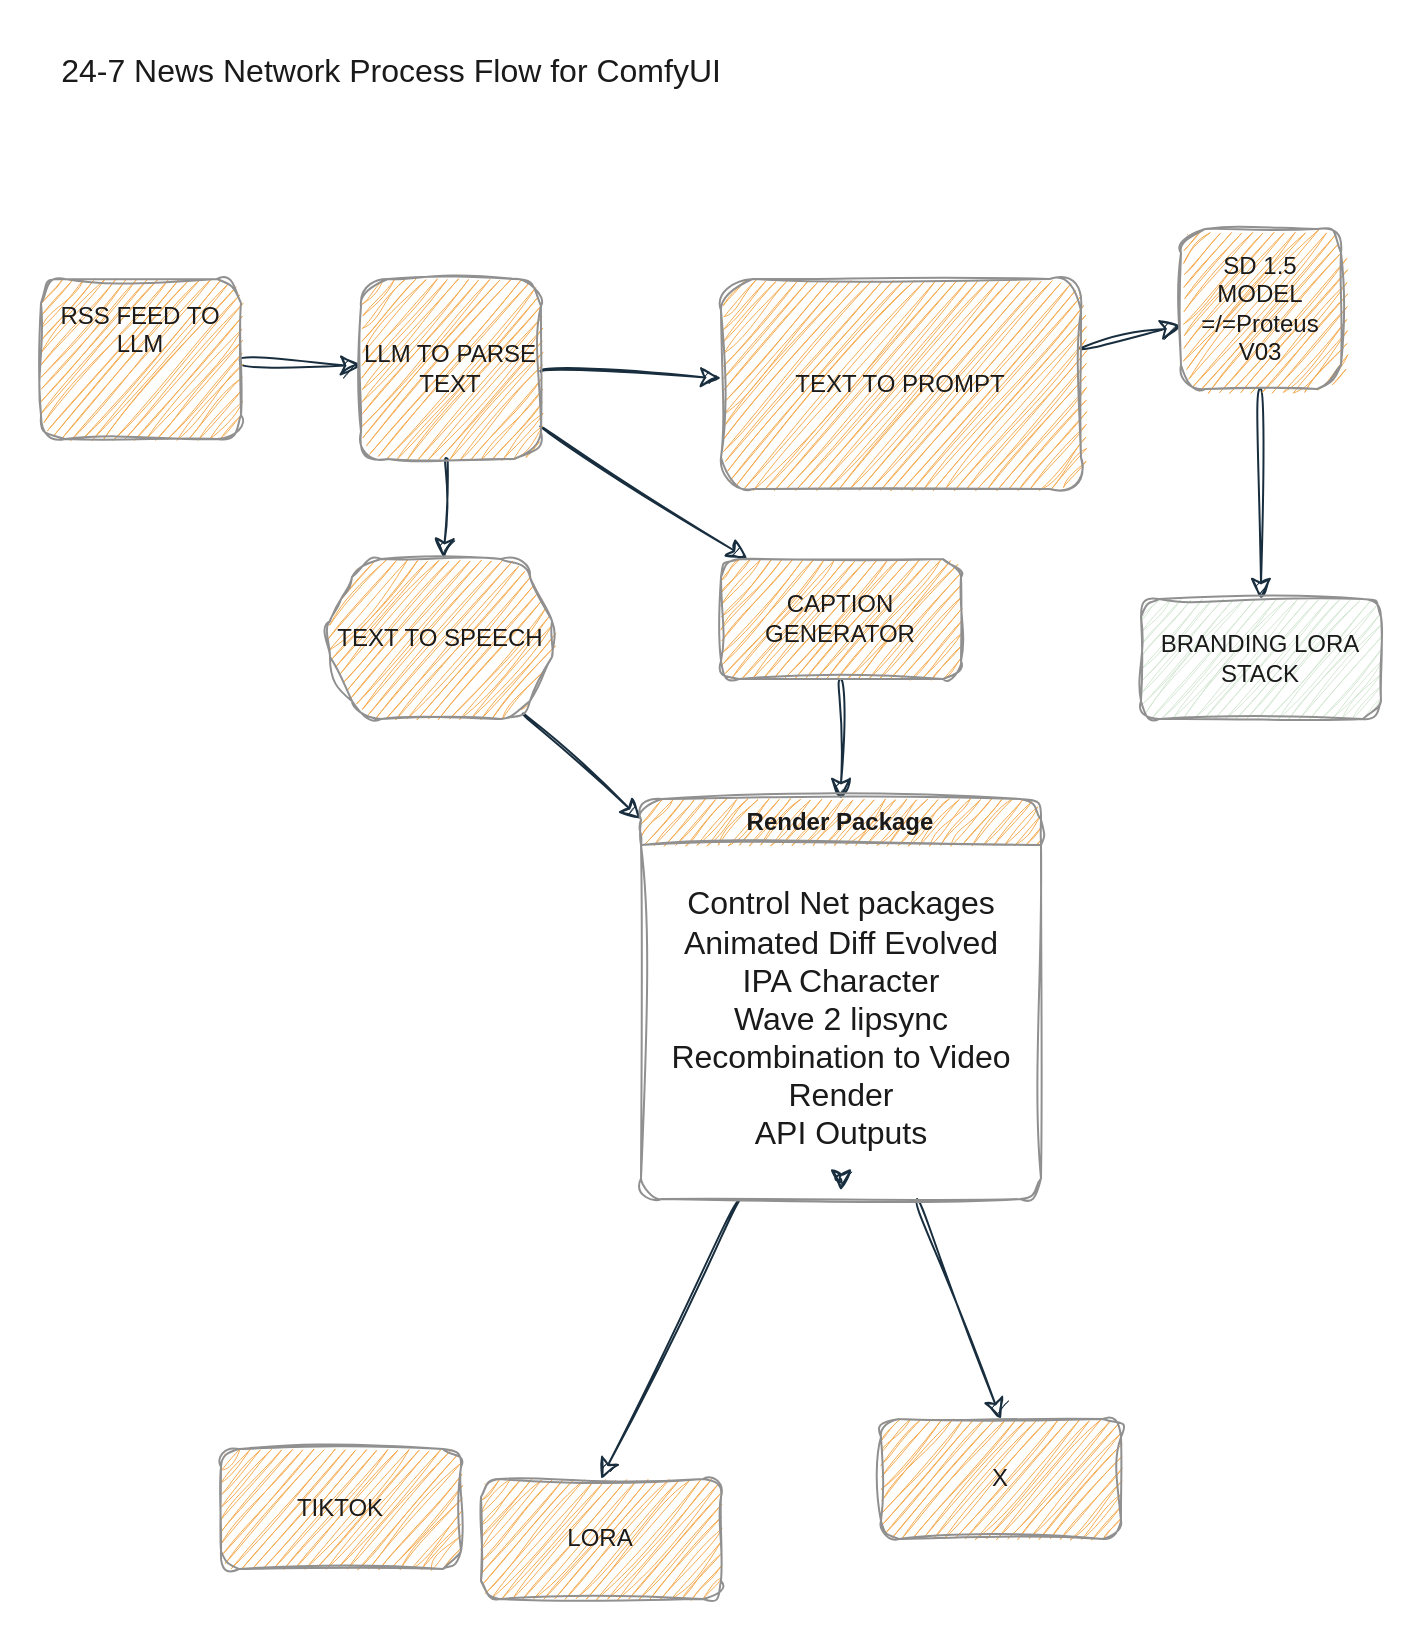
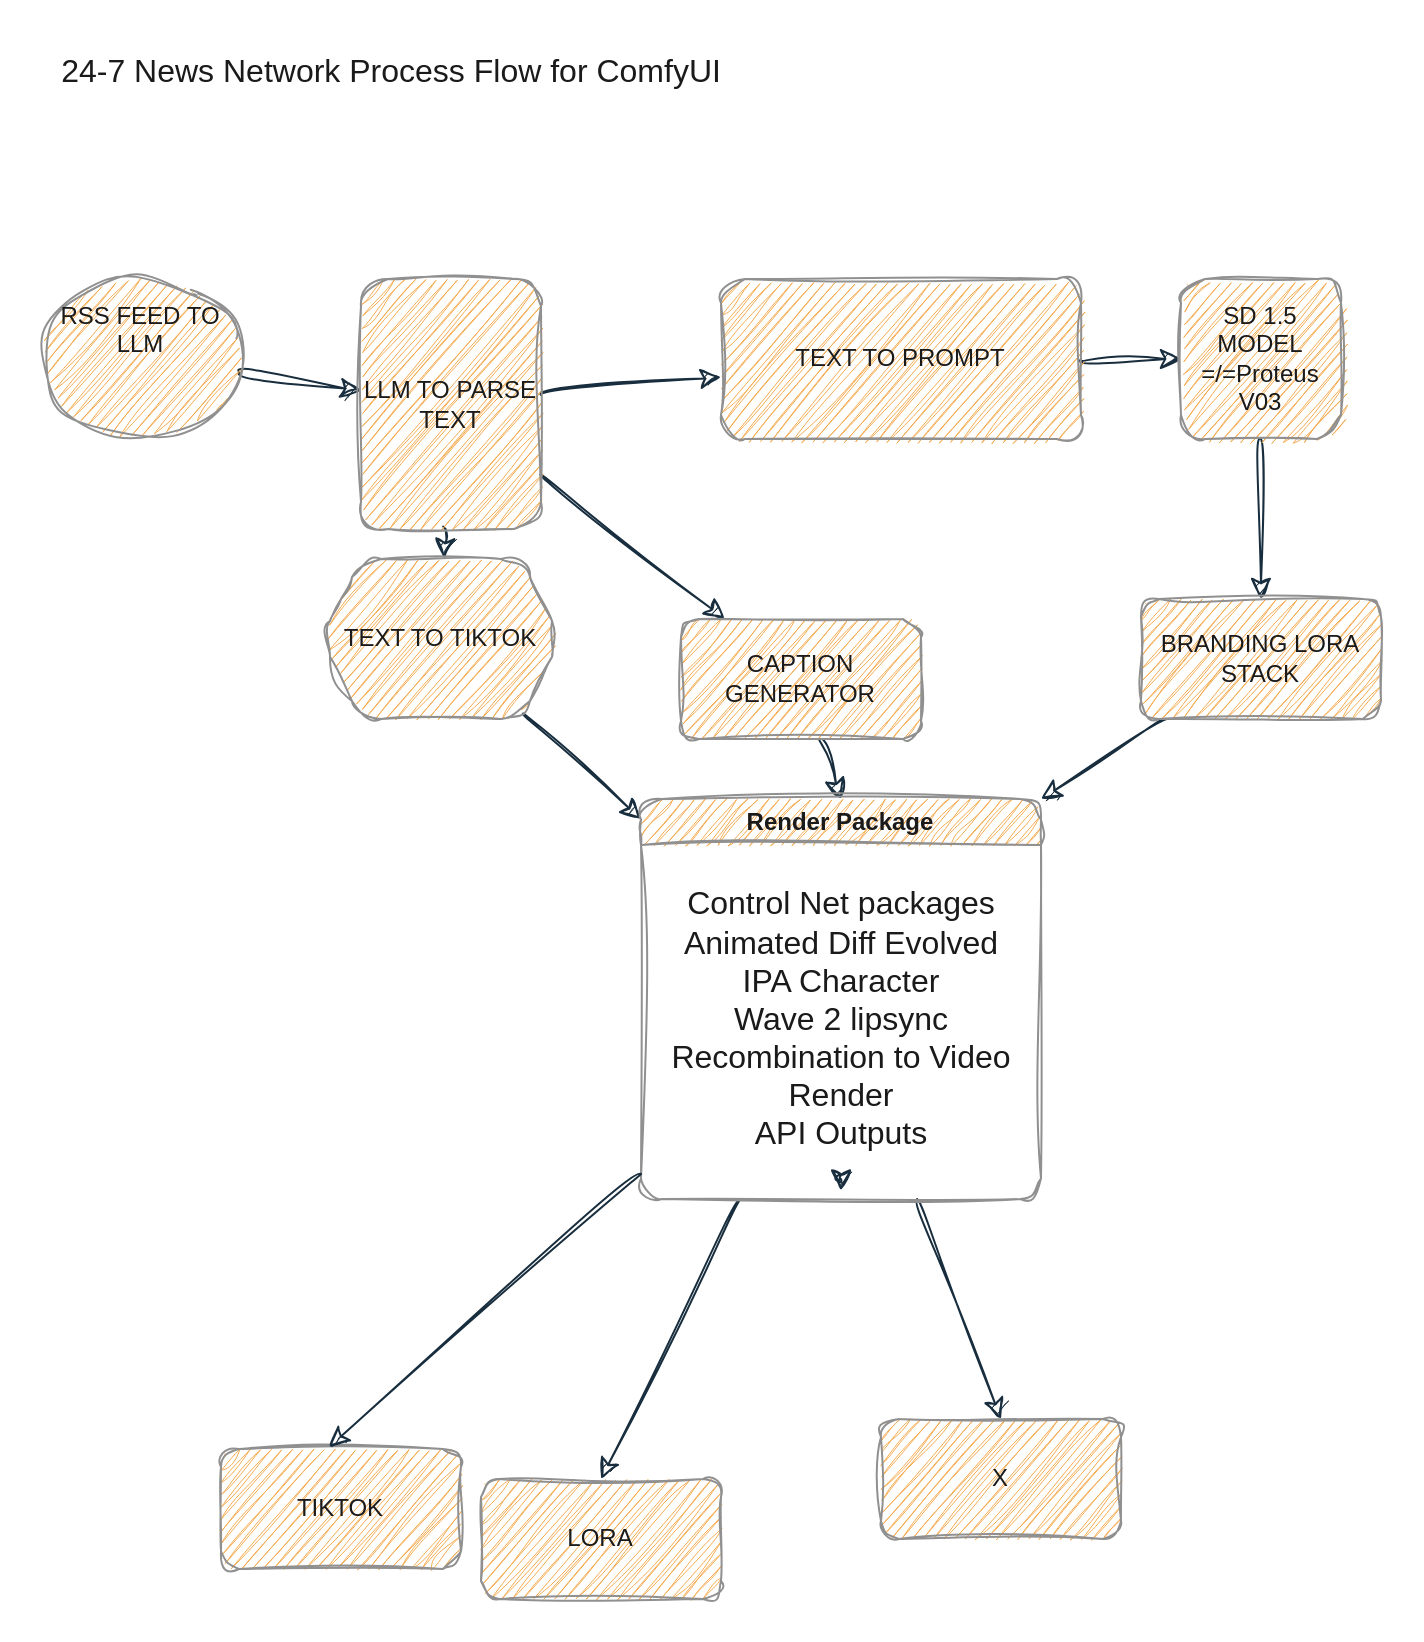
- <mxCell id="13" value="SD 1.5 MODEL&lt;div&gt;=/=Proteus V03&lt;/div&gt;" style="whiteSpace=wrap;html=1;aspect=fixed;labelBackgroundColor=none;fillColor=#F5AB50;strokeColor=#909090;fontColor=#1A1A1A;rounded=1;sketch=1;curveFitting=1;jiggle=2;" vertex="1" parent="1"><mxGeometry x="590" y="114" width="80" height="80" as="geometry" /></mxCell>
+ <mxCell id="13" value="SD 1.5 MODEL&lt;div&gt;=/=Proteus V03&lt;/div&gt;" style="whiteSpace=wrap;html=1;aspect=fixed;labelBackgroundColor=none;fillColor=#F5AB50;strokeColor=#909090;fontColor=#1A1A1A;rounded=1;sketch=1;curveFitting=1;jiggle=2;" vertex="1" parent="1"><mxGeometry x="590" y="139" width="80" height="80" as="geometry" /></mxCell>
- <mxCell id="3" value="RSS FEED TO LLM&lt;div&gt;&lt;br&gt;&lt;div&gt;&lt;div&gt;&lt;br&gt;&lt;/div&gt;&lt;/div&gt;&lt;/div&gt;" style="rounded=1;whiteSpace=wrap;html=1;labelBackgroundColor=none;fillColor=#F5AB50;strokeColor=#909090;fontColor=#1A1A1A;sketch=1;curveFitting=1;jiggle=2;" vertex="1" parent="1"><mxGeometry x="20" y="139" width="100" height="80" as="geometry" /></mxCell>
+ <mxCell id="3" value="RSS FEED TO LLM&lt;div&gt;&lt;br&gt;&lt;div&gt;&lt;div&gt;&lt;br&gt;&lt;/div&gt;&lt;/div&gt;&lt;/div&gt;" style="ellipse;whiteSpace=wrap;html=1;labelBackgroundColor=none;fillColor=#F5AB50;strokeColor=#909090;fontColor=#1A1A1A;sketch=1;curveFitting=1;jiggle=2;" vertex="1" parent="1"><mxGeometry x="20" y="139" width="100" height="80" as="geometry" /></mxCell>
- <mxCell id="7" value="LLM TO PARSE TEXT" style="whiteSpace=wrap;html=1;aspect=fixed;labelBackgroundColor=none;fillColor=#F5AB50;strokeColor=#909090;fontColor=#1A1A1A;rounded=1;sketch=1;curveFitting=1;jiggle=2;" vertex="1" parent="1"><mxGeometry x="180" y="139" width="90" height="90" as="geometry" /></mxCell>
+ <mxCell id="7" value="LLM TO PARSE TEXT" style="whiteSpace=wrap;html=1;aspect=fixed;labelBackgroundColor=none;fillColor=#F5AB50;strokeColor=#909090;fontColor=#1A1A1A;rounded=1;sketch=1;curveFitting=1;jiggle=2;" vertex="1" parent="1"><mxGeometry x="180" y="139" width="90" height="125" as="geometry" /></mxCell>
- <mxCell id="11" value="TEXT TO PROMPT" style="rounded=1;whiteSpace=wrap;html=1;labelBackgroundColor=none;fillColor=#F5AB50;strokeColor=#909090;fontColor=#1A1A1A;sketch=1;curveFitting=1;jiggle=2;" vertex="1" parent="1"><mxGeometry x="360" y="139" width="180" height="105" as="geometry" /></mxCell>
+ <mxCell id="11" value="TEXT TO PROMPT" style="rounded=1;whiteSpace=wrap;html=1;labelBackgroundColor=none;fillColor=#F5AB50;strokeColor=#909090;fontColor=#1A1A1A;sketch=1;curveFitting=1;jiggle=2;" vertex="1" parent="1"><mxGeometry x="360" y="139" width="180" height="80" as="geometry" /></mxCell>
- <mxCell id="17" value="CAPTION GENERATOR" style="rounded=1;whiteSpace=wrap;html=1;labelBackgroundColor=none;fillColor=#F5AB50;strokeColor=#909090;fontColor=#1A1A1A;sketch=1;curveFitting=1;jiggle=2;" vertex="1" parent="1"><mxGeometry x="360" y="279" width="120" height="60" as="geometry" /></mxCell>
+ <mxCell id="17" value="CAPTION GENERATOR" style="rounded=1;whiteSpace=wrap;html=1;labelBackgroundColor=none;fillColor=#F5AB50;strokeColor=#909090;fontColor=#1A1A1A;sketch=1;curveFitting=1;jiggle=2;" vertex="1" parent="1"><mxGeometry x="340" y="309" width="120" height="60" as="geometry" /></mxCell>
- <mxCell id="9" value="TEXT TO SPEECH" style="shape=hexagon;perimeter=hexagonPerimeter2;whiteSpace=wrap;html=1;fixedSize=1;labelBackgroundColor=none;fillColor=#F5AB50;strokeColor=#909090;fontColor=#1A1A1A;rounded=1;sketch=1;curveFitting=1;jiggle=2;" vertex="1" parent="1"><mxGeometry x="160" y="279" width="120" height="80" as="geometry" /></mxCell>
+ <mxCell id="9" value="TEXT TO TIKTOK" style="shape=hexagon;perimeter=hexagonPerimeter2;whiteSpace=wrap;html=1;fixedSize=1;labelBackgroundColor=none;fillColor=#F5AB50;strokeColor=#909090;fontColor=#1A1A1A;rounded=1;sketch=1;curveFitting=1;jiggle=2;" vertex="1" parent="1"><mxGeometry x="160" y="279" width="120" height="80" as="geometry" /></mxCell>
- <mxCell id="15" value="BRANDING LORA STACK" style="rounded=1;whiteSpace=wrap;html=1;labelBackgroundColor=none;fillColor=#d5e8d4;strokeColor=#909090;fontColor=#1A1A1A;sketch=1;curveFitting=1;jiggle=2;" vertex="1" parent="1"><mxGeometry x="570" y="299" width="120" height="60" as="geometry" /></mxCell>
+ <mxCell id="15" value="BRANDING LORA STACK" style="rounded=1;whiteSpace=wrap;html=1;labelBackgroundColor=none;fillColor=#F5AB50;strokeColor=#909090;fontColor=#1A1A1A;sketch=1;curveFitting=1;jiggle=2;" vertex="1" parent="1"><mxGeometry x="570" y="299" width="120" height="60" as="geometry" /></mxCell>
+ <mxCell id="14" style="edgeStyle=none;curved=1;rounded=1;orthogonalLoop=1;jettySize=auto;html=1;fontSize=12;startSize=8;endSize=8;entryX=1;entryY=0;entryDx=0;entryDy=0;labelBackgroundColor=none;strokeColor=#182E3E;fontColor=default;sketch=1;curveFitting=1;jiggle=2;" edge="1" parent="1" source="15" target="20"><mxGeometry relative="1" as="geometry"><mxPoint x="630" y="419" as="targetPoint" /></mxGeometry></mxCell>
+ <mxCell id="26" style="edgeStyle=none;curved=1;rounded=1;orthogonalLoop=1;jettySize=auto;html=1;entryX=0.45;entryY=-0.017;entryDx=0;entryDy=0;entryPerimeter=0;fontSize=12;startSize=8;endSize=8;labelBackgroundColor=none;strokeColor=#182E3E;fontColor=default;sketch=1;curveFitting=1;jiggle=2;flowAnimation=0;" edge="1" parent="1" source="20" target="23"><mxGeometry relative="1" as="geometry" /></mxCell>
